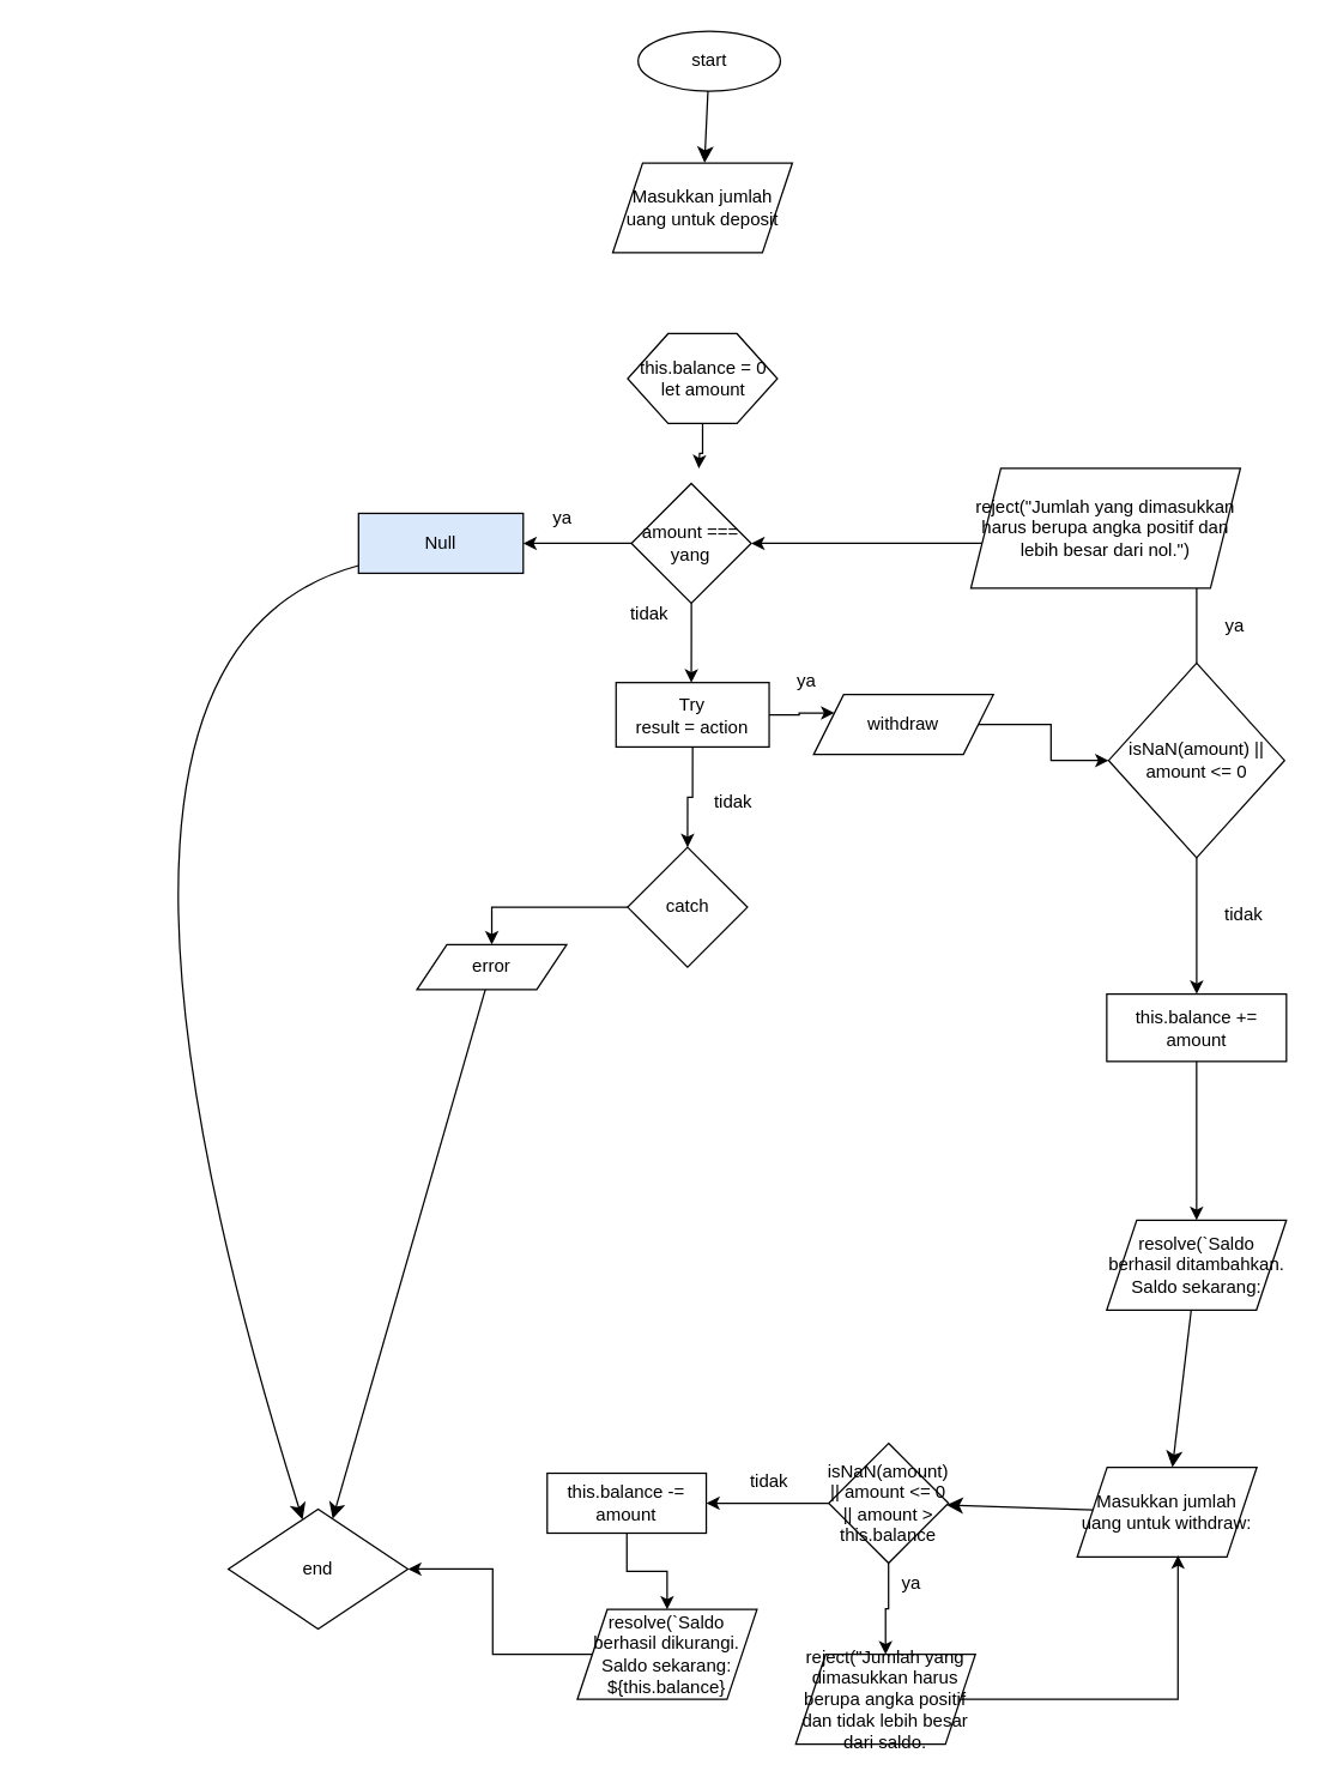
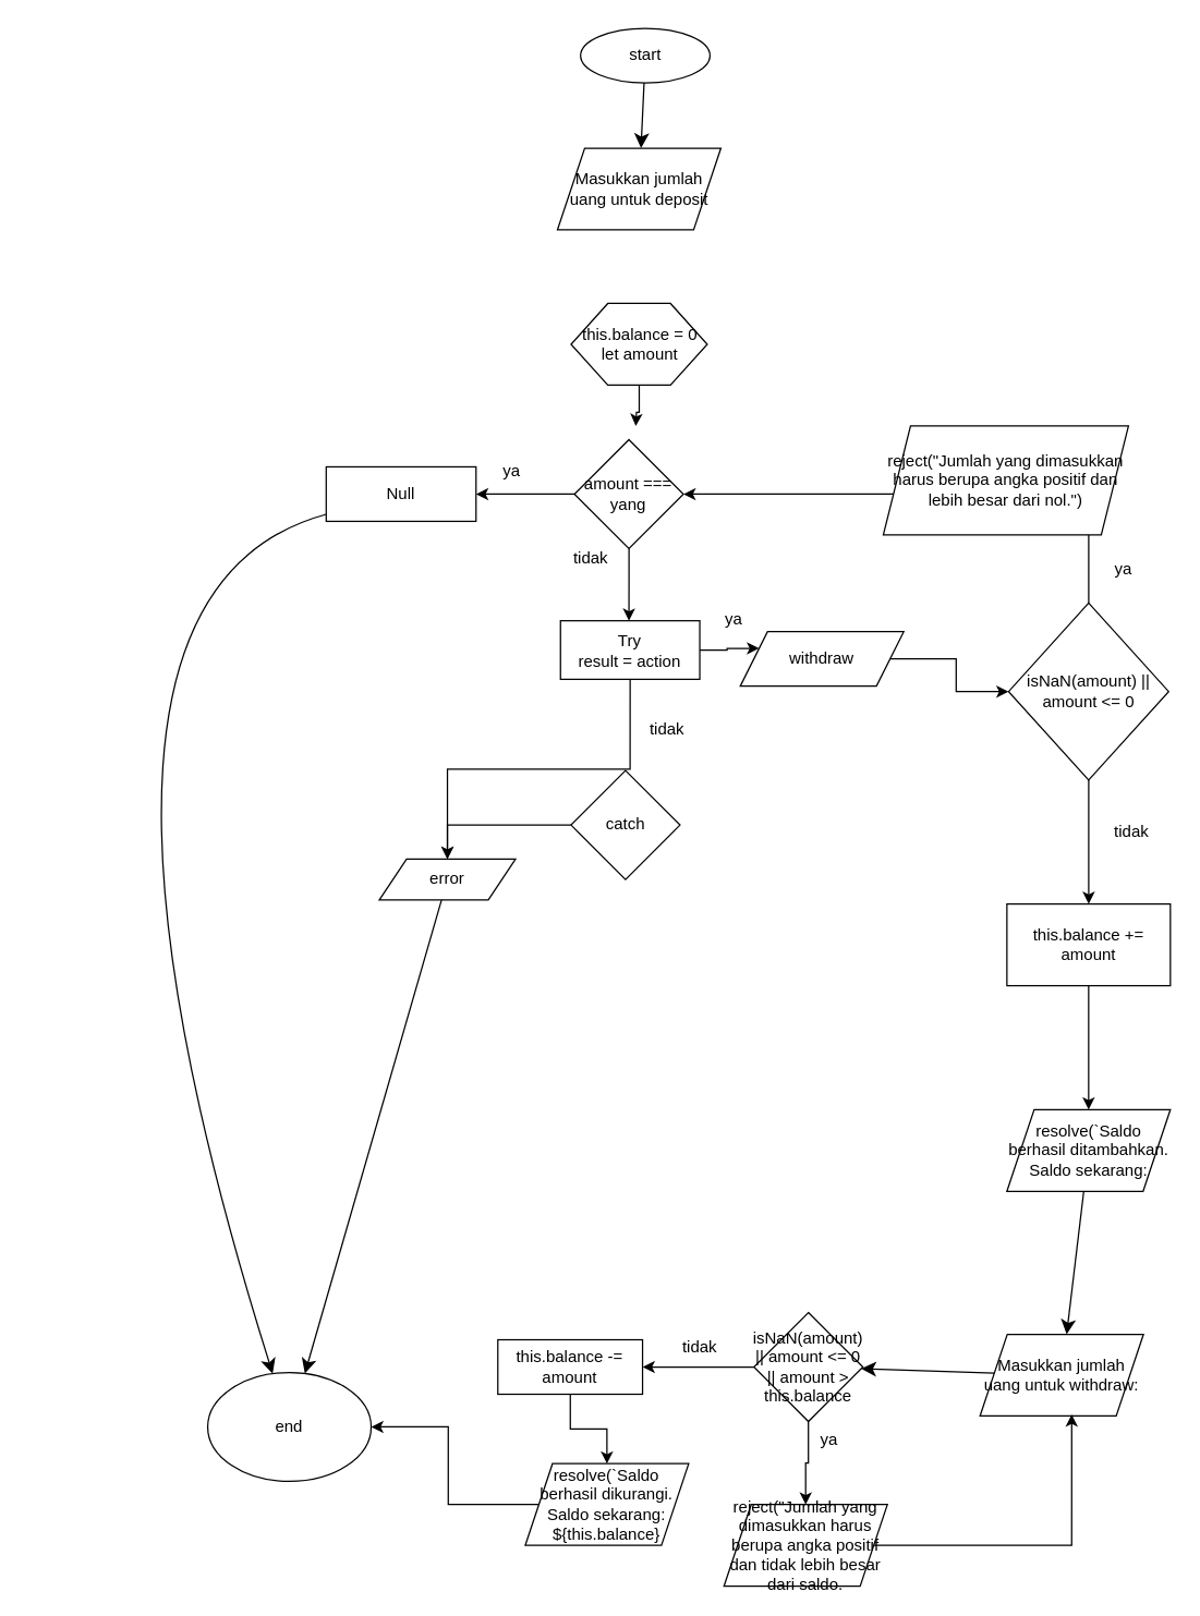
- <mxCell id="11" value="Null" style="rounded=0;whiteSpace=wrap;html=1;fillColor=#dae8fc;" parent="1" vertex="1"><mxGeometry x="239" y="342" width="110" height="40" as="geometry" /></mxCell>
+ <mxCell id="11" value="Null" style="rounded=0;whiteSpace=wrap;html=1;" parent="1" vertex="1"><mxGeometry x="239" y="342" width="110" height="40" as="geometry" /></mxCell>
- <mxCell id="43" style="edgeStyle=orthogonalEdgeStyle;rounded=0;orthogonalLoop=1;jettySize=auto;html=1;entryX=0.5;entryY=0;entryDx=0;entryDy=0;exitX=0.5;exitY=1;exitDx=0;exitDy=0;" edge="1" parent="1" source="40" target="42"><mxGeometry relative="1" as="geometry"><mxPoint x="462.125" y="547" as="sourcePoint" /></mxGeometry></mxCell>
+ <mxCell id="43" style="edgeStyle=orthogonalEdgeStyle;rounded=0;orthogonalLoop=1;jettySize=auto;html=1;exitX=0.5;exitY=1;exitDx=0;exitDy=0;" edge="1" parent="1" source="40" target="13"><mxGeometry relative="1" as="geometry"><mxPoint x="462.125" y="547" as="sourcePoint" /></mxGeometry></mxCell>
- <mxCell id="21" value="this.balance += amount" style="rounded=0;whiteSpace=wrap;html=1;" parent="1" vertex="1"><mxGeometry x="738.75" y="663" width="120" height="45" as="geometry" /></mxCell>
+ <mxCell id="21" value="this.balance += amount" style="rounded=0;whiteSpace=wrap;html=1;" parent="1" vertex="1"><mxGeometry x="738.75" y="663" width="120" height="60" as="geometry" /></mxCell>
- <mxCell id="35" value="end" style="rhombus;whiteSpace=wrap;html=1;" parent="1" vertex="1"><mxGeometry x="152" y="1007" width="120" height="80" as="geometry" /></mxCell>
+ <mxCell id="35" value="end" style="ellipse;whiteSpace=wrap;html=1;" parent="1" vertex="1"><mxGeometry x="152" y="1007" width="120" height="80" as="geometry" /></mxCell>
